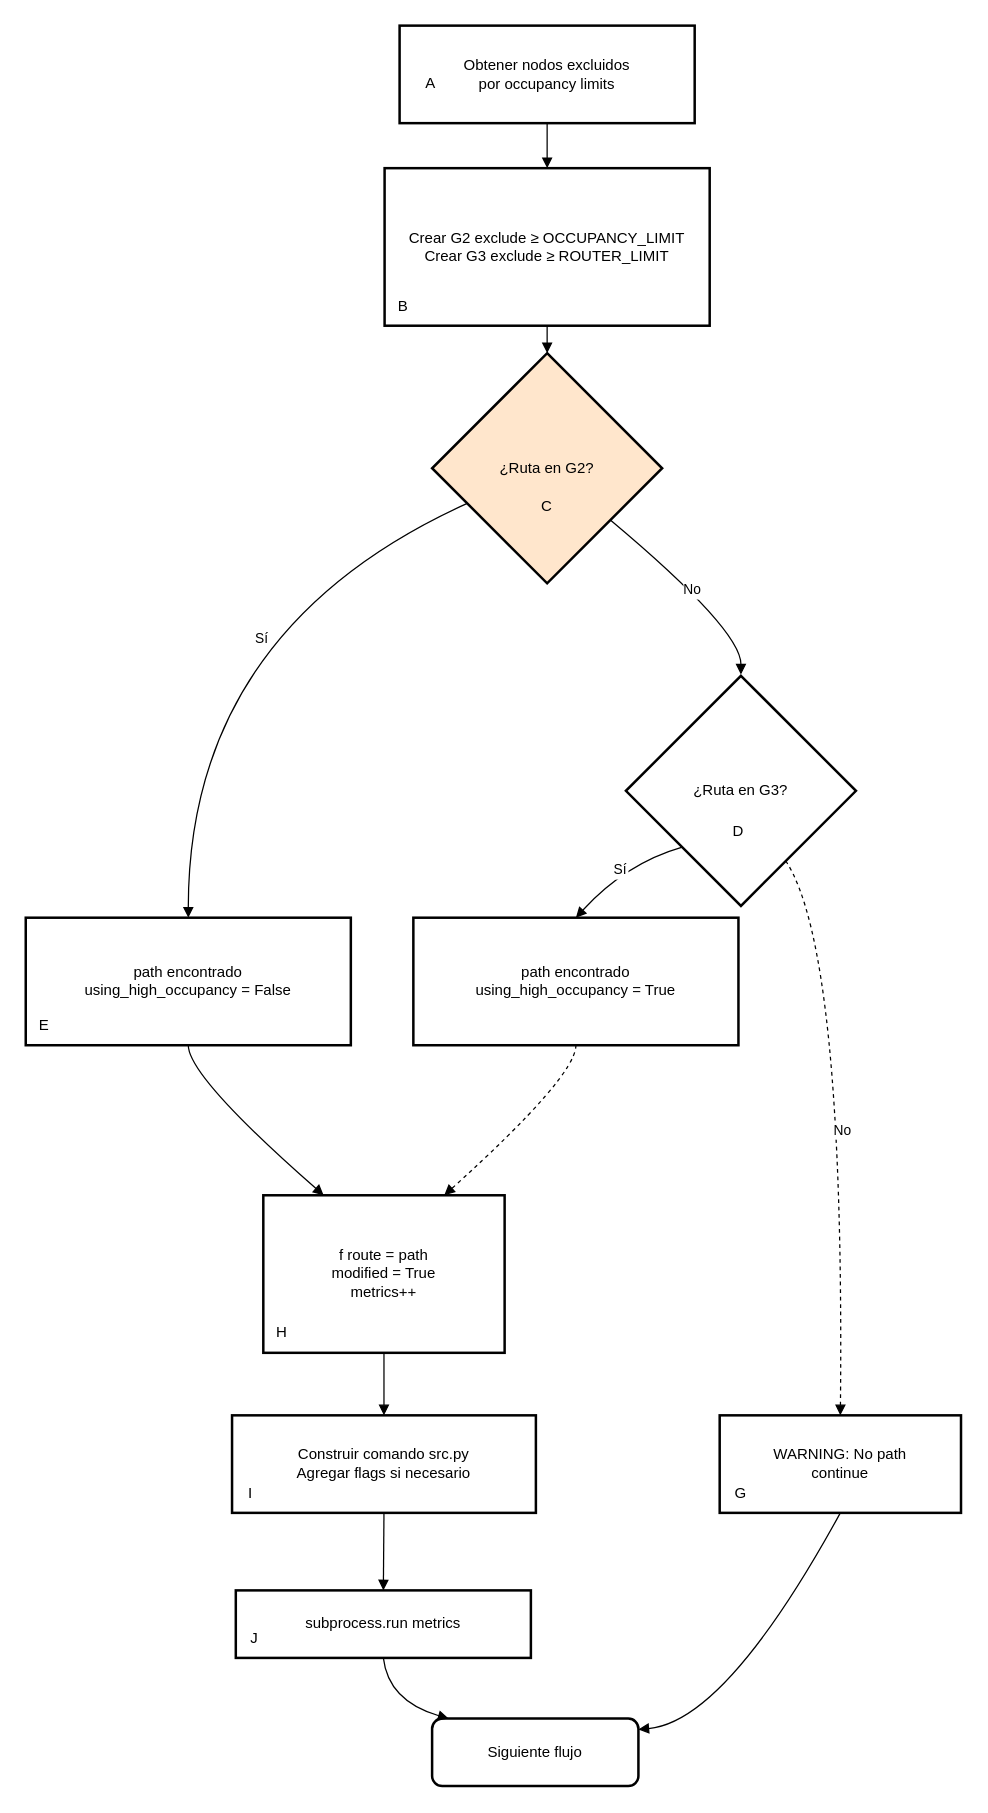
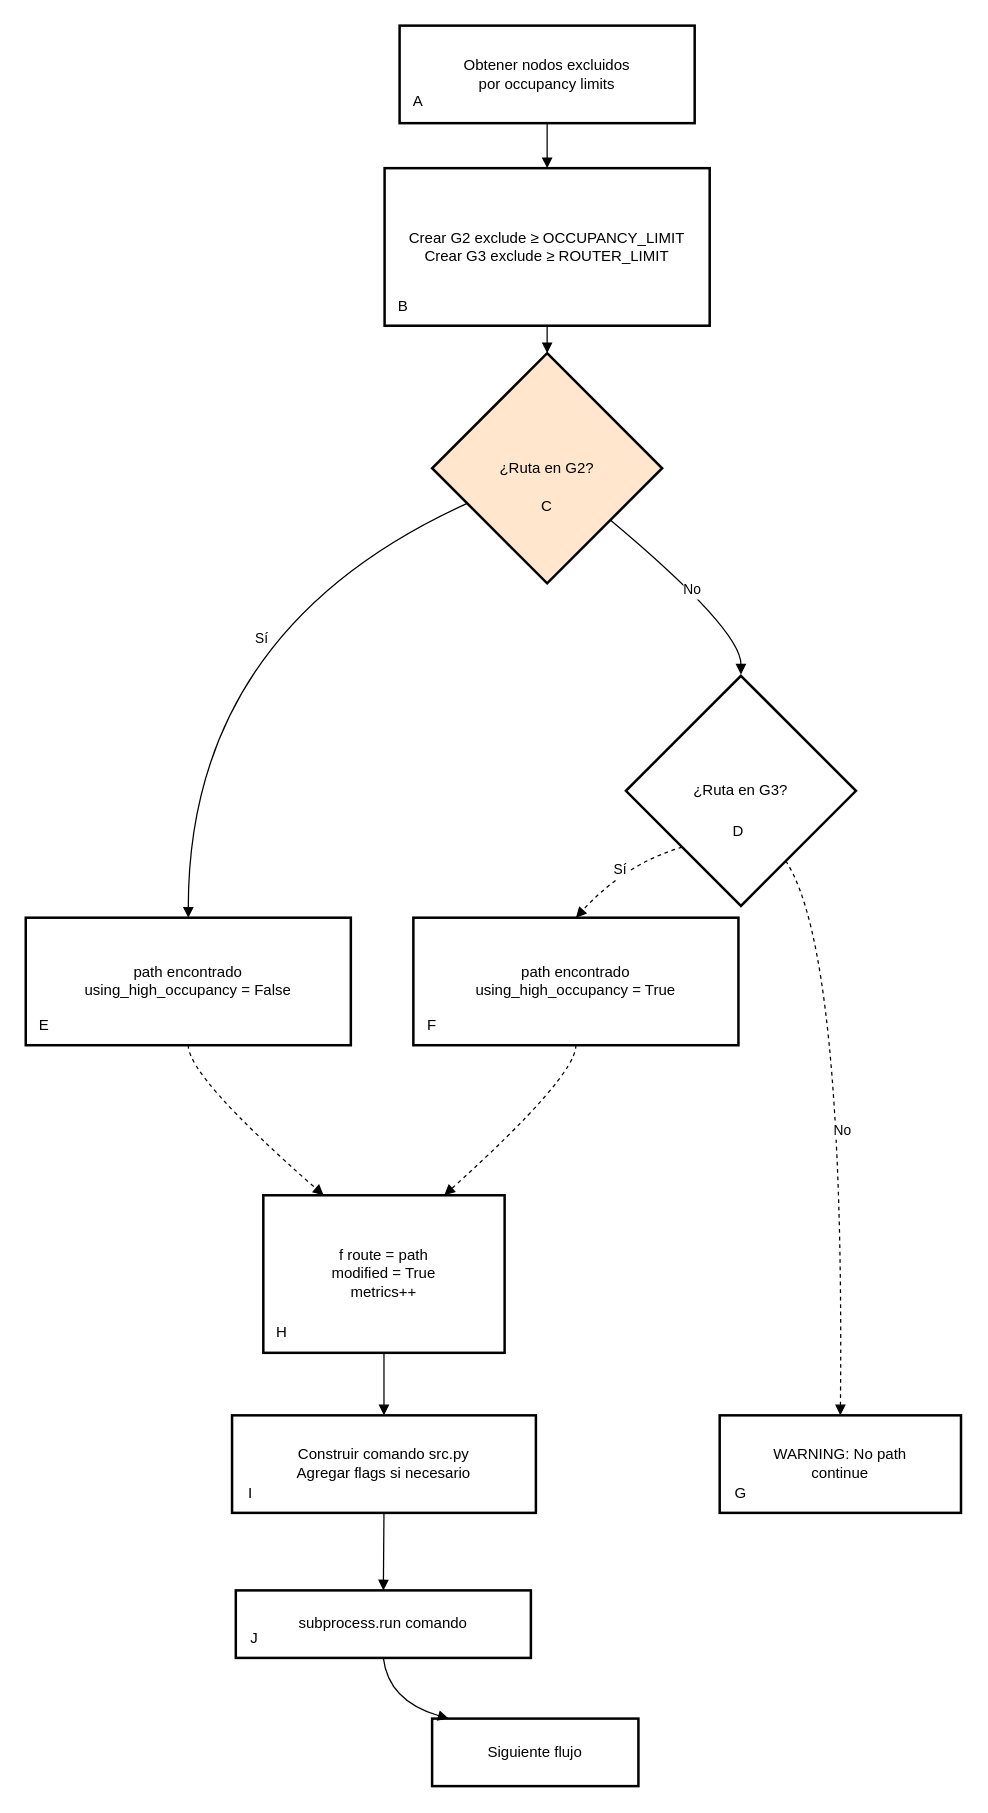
- <mxCell id="25" value="A" style="text;html=1;align=center;verticalAlign=middle;whiteSpace=wrap;rounded=0;" vertex="1" parent="1"><mxGeometry x="329" y="51" width="30" height="30" as="geometry" /></mxCell>
+ <mxCell id="25" value="A" style="text;html=1;align=center;verticalAlign=middle;whiteSpace=wrap;rounded=0;" vertex="1" parent="1"><mxGeometry x="319" y="66" width="30" height="30" as="geometry" /></mxCell>
- <mxCell id="17" value="Sí" style="curved=1;startArrow=none;endArrow=block;exitX=0;exitY=0.98;entryX=0.5;entryY=0;rounded=0;" edge="1" parent="1" source="7" target="8"><mxGeometry relative="1" as="geometry"><Array as="points"><mxPoint x="500" y="690" /></Array></mxGeometry></mxCell>
+ <mxCell id="17" value="Sí" style="curved=1;startArrow=none;endArrow=block;exitX=0;exitY=0.98;entryX=0.5;entryY=0;rounded=0;dashed=1;" edge="1" parent="1" source="7" target="8"><mxGeometry relative="1" as="geometry"><Array as="points"><mxPoint x="500" y="690" /></Array></mxGeometry></mxCell>
+ <mxCell id="30" value="F" style="text;html=1;align=center;verticalAlign=middle;whiteSpace=wrap;rounded=0;" vertex="1" parent="1"><mxGeometry x="330" y="805.46" width="30" height="30" as="geometry" /></mxCell>
- <mxCell id="20" value="" style="curved=1;startArrow=none;endArrow=block;exitX=0.5;exitY=1;entryX=0.25;entryY=0;rounded=0;entryDx=0;entryDy=0;" edge="1" parent="1" source="6" target="10"><mxGeometry relative="1" as="geometry"><Array as="points"><mxPoint x="150" y="860.46" /></Array><mxPoint x="256.786" y="933.674" as="targetPoint" /></mxGeometry></mxCell>
+ <mxCell id="20" value="" style="curved=1;startArrow=none;endArrow=block;exitX=0.5;exitY=1;entryX=0.25;entryY=0;rounded=0;entryDx=0;entryDy=0;dashed=1;" edge="1" parent="1" source="6" target="10"><mxGeometry relative="1" as="geometry"><Array as="points"><mxPoint x="150" y="860.46" /></Array><mxPoint x="256.786" y="933.674" as="targetPoint" /></mxGeometry></mxCell>
- <mxCell id="12" value="subprocess.run metrics" style="whiteSpace=wrap;strokeWidth=2;" vertex="1" parent="1"><mxGeometry x="188" y="1271.46" width="236" height="54" as="geometry" /></mxCell>
+ <mxCell id="12" value="subprocess.run comando" style="whiteSpace=wrap;strokeWidth=2;" vertex="1" parent="1"><mxGeometry x="188" y="1271.46" width="236" height="54" as="geometry" /></mxCell>
- <mxCell id="19" value="" style="curved=1;startArrow=none;endArrow=block;exitX=0.5;exitY=1;entryX=1;entryY=0.16;rounded=0;" edge="1" parent="1" source="9" target="2"><mxGeometry relative="1" as="geometry"><Array as="points"><mxPoint x="580" y="1376.46" /></Array></mxGeometry></mxCell>
- <mxCell id="2" value="Siguiente flujo" style="whiteSpace=wrap;strokeWidth=2;rounded=1;" vertex="1" parent="1"><mxGeometry x="345" y="1374" width="165" height="54" as="geometry" /></mxCell>
+ <mxCell id="2" value="Siguiente flujo" style="whiteSpace=wrap;strokeWidth=2;" vertex="1" parent="1"><mxGeometry x="345" y="1374" width="165" height="54" as="geometry" /></mxCell>
